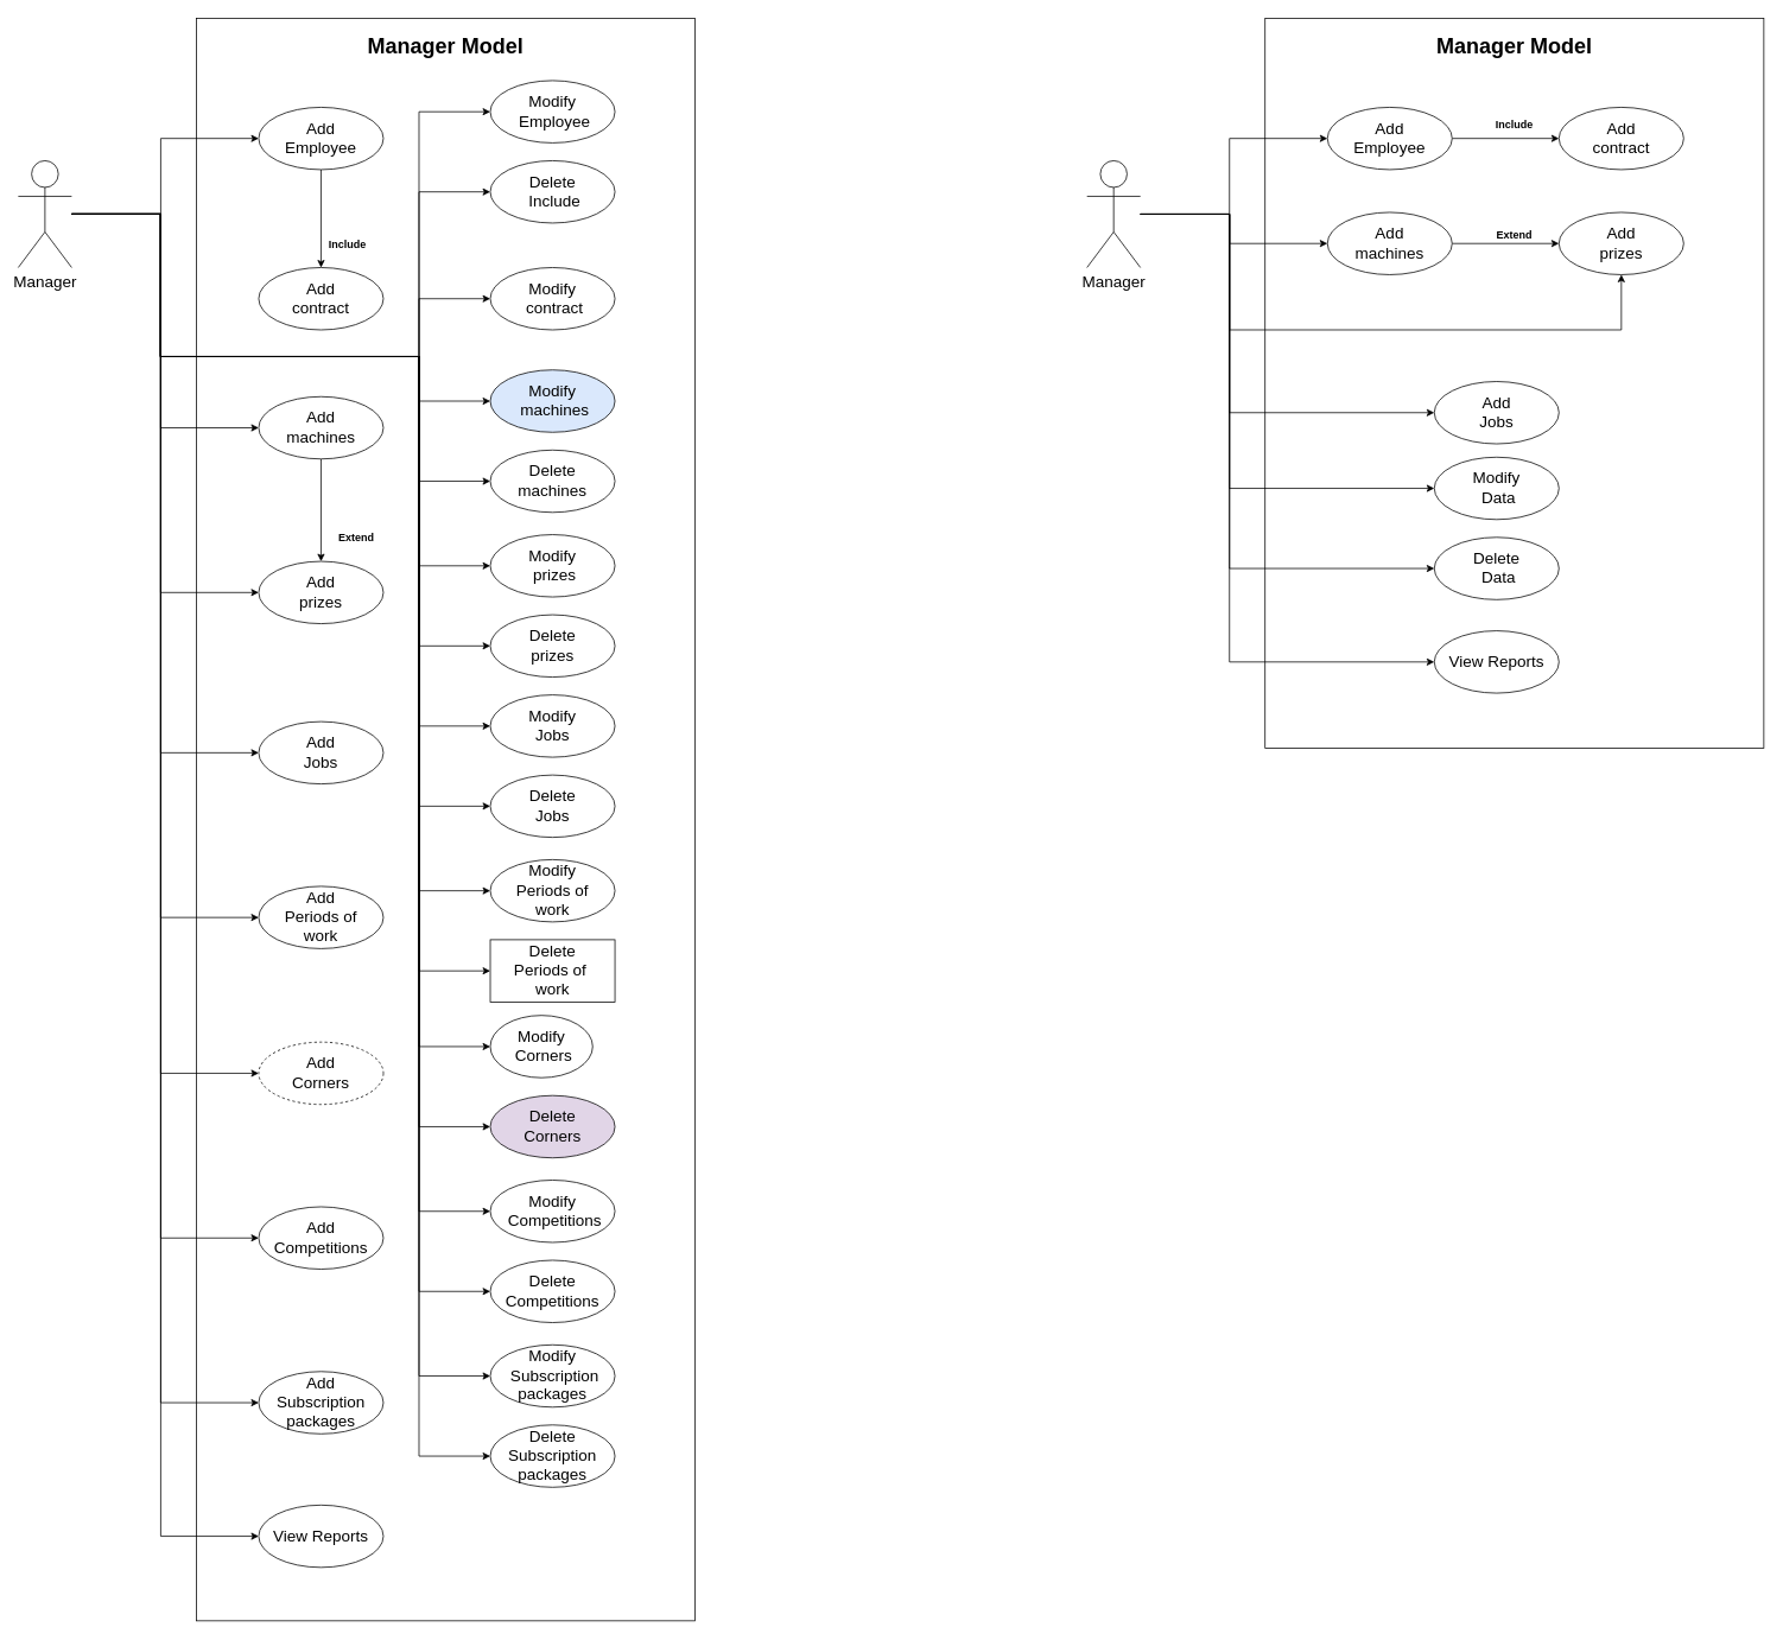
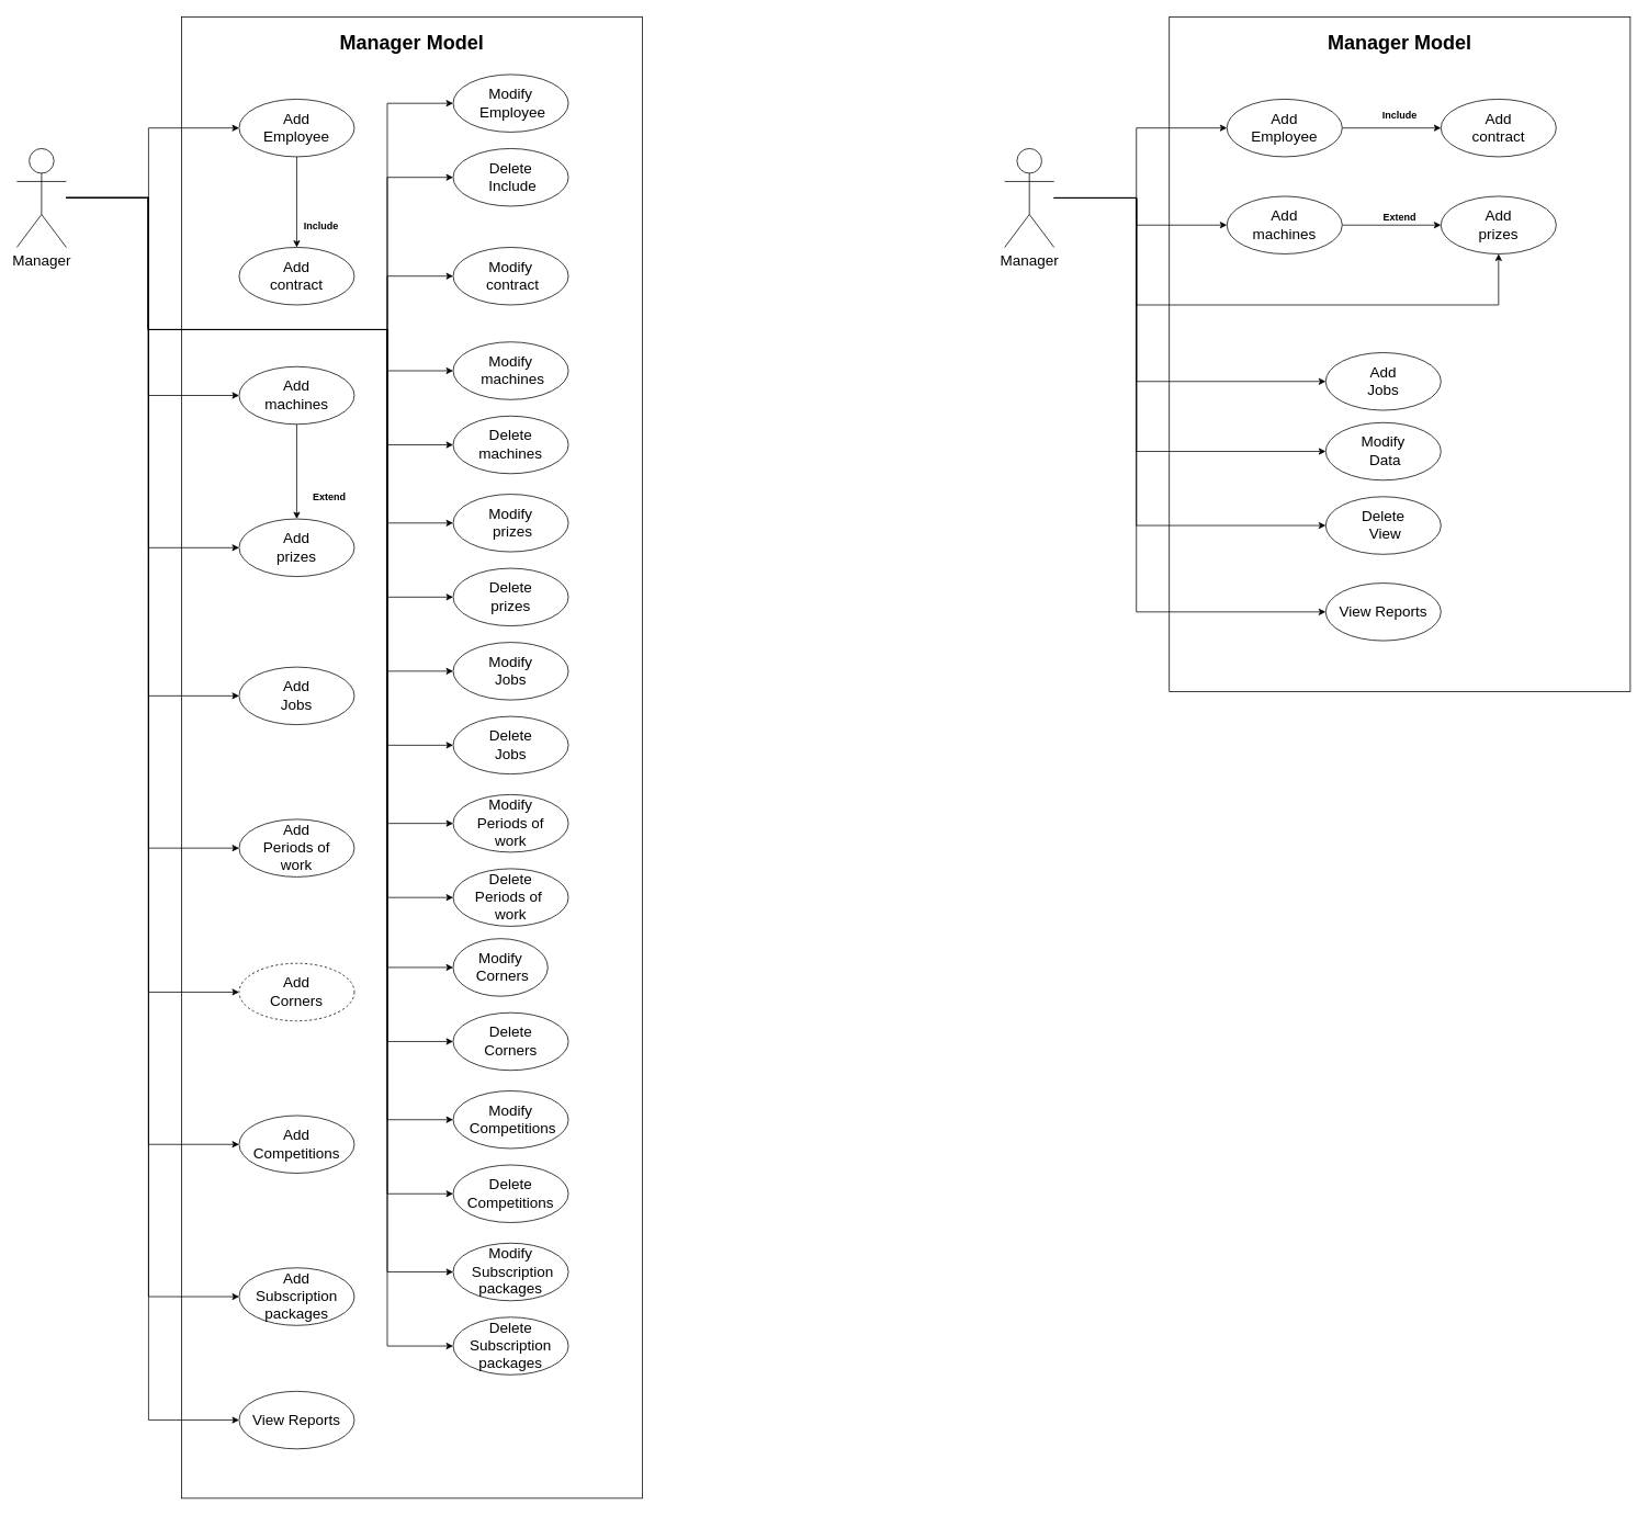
- <mxCell id="29" value="&lt;span style=&quot;font-size: 18px&quot;&gt;Modify&lt;br&gt;&amp;nbsp;&lt;/span&gt;&lt;span style=&quot;font-size: 18px&quot;&gt;machines&lt;/span&gt;" style="ellipse;whiteSpace=wrap;html=1;fillColor=#dae8fc;" parent="1" vertex="1"><mxGeometry x="550" y="415" width="140" height="70" as="geometry" /></mxCell>
+ <mxCell id="29" value="&lt;span style=&quot;font-size: 18px&quot;&gt;Modify&lt;br&gt;&amp;nbsp;&lt;/span&gt;&lt;span style=&quot;font-size: 18px&quot;&gt;machines&lt;/span&gt;" style="ellipse;whiteSpace=wrap;html=1;" parent="1" vertex="1"><mxGeometry x="550" y="415" width="140" height="70" as="geometry" /></mxCell>
- <mxCell id="73" value="&lt;span style=&quot;font-size: 18px&quot;&gt;Delete&lt;br&gt;&amp;nbsp;&lt;/span&gt;&lt;span style=&quot;font-size: 18px&quot;&gt;Data&lt;/span&gt;" style="ellipse;whiteSpace=wrap;html=1;" parent="1" vertex="1"><mxGeometry x="1610" y="603" width="140" height="70" as="geometry" /></mxCell>
+ <mxCell id="73" value="&lt;span style=&quot;font-size: 18px&quot;&gt;Delete&lt;br&gt;&amp;nbsp;&lt;/span&gt;&lt;span style=&quot;font-size: 18px&quot;&gt;View&lt;/span&gt;" style="ellipse;whiteSpace=wrap;html=1;" parent="1" vertex="1"><mxGeometry x="1610" y="603" width="140" height="70" as="geometry" /></mxCell>
- <mxCell id="40" value="&lt;span style=&quot;font-size: 18px&quot;&gt;Delete&lt;br&gt;&lt;/span&gt;&lt;span style=&quot;font-size: 18px&quot;&gt;Periods of&amp;nbsp;&lt;br&gt;&lt;/span&gt;&lt;span style=&quot;font-size: 18px&quot;&gt;work&lt;/span&gt;&lt;span style=&quot;font-size: 18px&quot;&gt;&lt;br&gt;&lt;/span&gt;" style="whiteSpace=wrap;html=1;rounded=0;" parent="1" vertex="1"><mxGeometry x="550" y="1055" width="140" height="70" as="geometry" /></mxCell>
+ <mxCell id="40" value="&lt;span style=&quot;font-size: 18px&quot;&gt;Delete&lt;br&gt;&lt;/span&gt;&lt;span style=&quot;font-size: 18px&quot;&gt;Periods of&amp;nbsp;&lt;br&gt;&lt;/span&gt;&lt;span style=&quot;font-size: 18px&quot;&gt;work&lt;/span&gt;&lt;span style=&quot;font-size: 18px&quot;&gt;&lt;br&gt;&lt;/span&gt;" style="ellipse;whiteSpace=wrap;html=1;" parent="1" vertex="1"><mxGeometry x="550" y="1055" width="140" height="70" as="geometry" /></mxCell>
- <mxCell id="43" value="&lt;span style=&quot;font-size: 18px&quot;&gt;Delete&lt;br&gt;&lt;/span&gt;&lt;span style=&quot;font-size: 18px&quot;&gt;Corners&lt;/span&gt;&lt;span style=&quot;font-size: 18px&quot;&gt;&lt;br&gt;&lt;/span&gt;" style="ellipse;whiteSpace=wrap;html=1;fillColor=#e1d5e7;" parent="1" vertex="1"><mxGeometry x="550" y="1230" width="140" height="70" as="geometry" /></mxCell>
+ <mxCell id="43" value="&lt;span style=&quot;font-size: 18px&quot;&gt;Delete&lt;br&gt;&lt;/span&gt;&lt;span style=&quot;font-size: 18px&quot;&gt;Corners&lt;/span&gt;&lt;span style=&quot;font-size: 18px&quot;&gt;&lt;br&gt;&lt;/span&gt;" style="ellipse;whiteSpace=wrap;html=1;" parent="1" vertex="1"><mxGeometry x="550" y="1230" width="140" height="70" as="geometry" /></mxCell>
